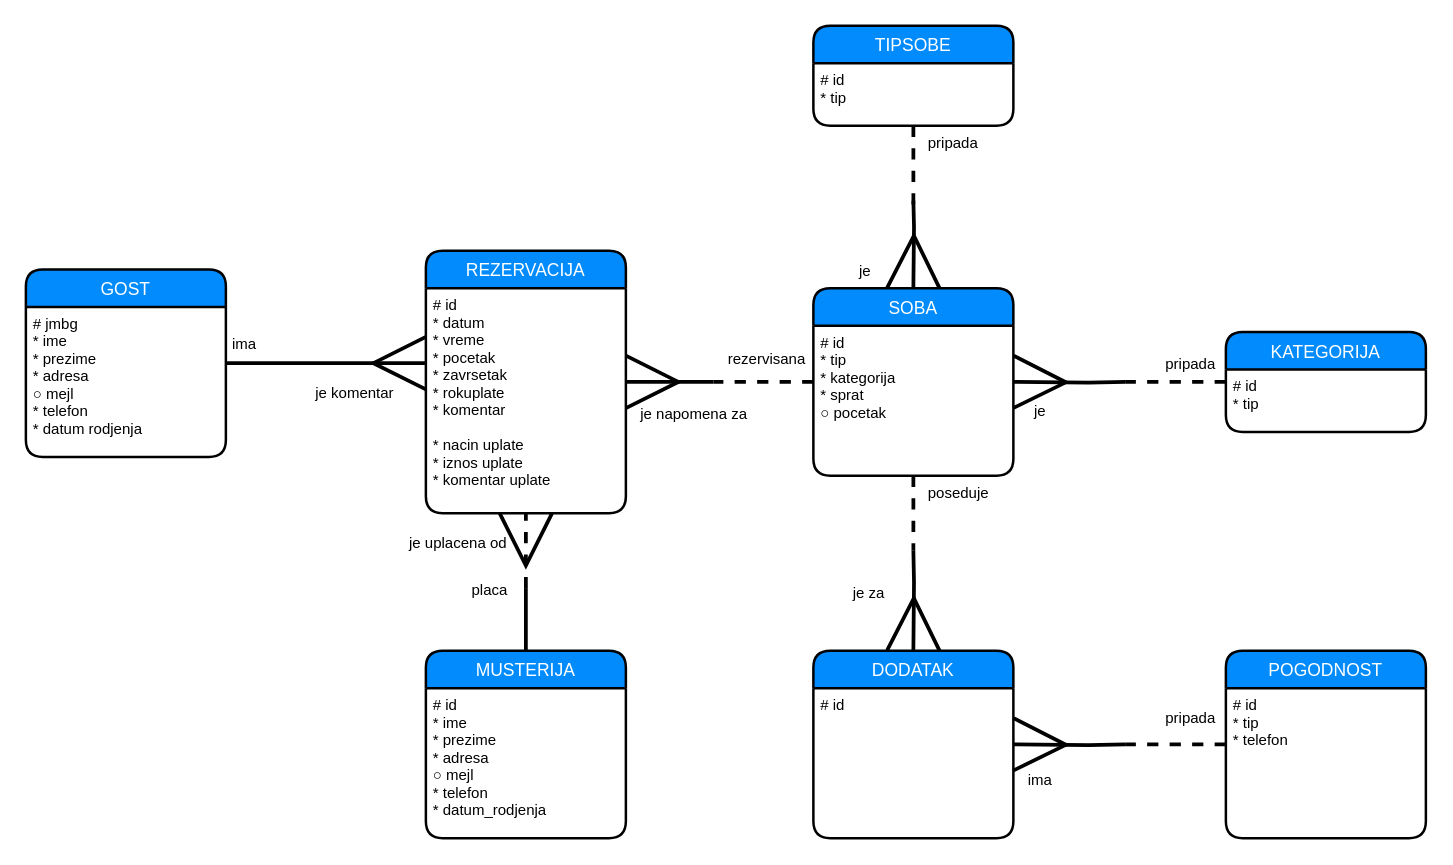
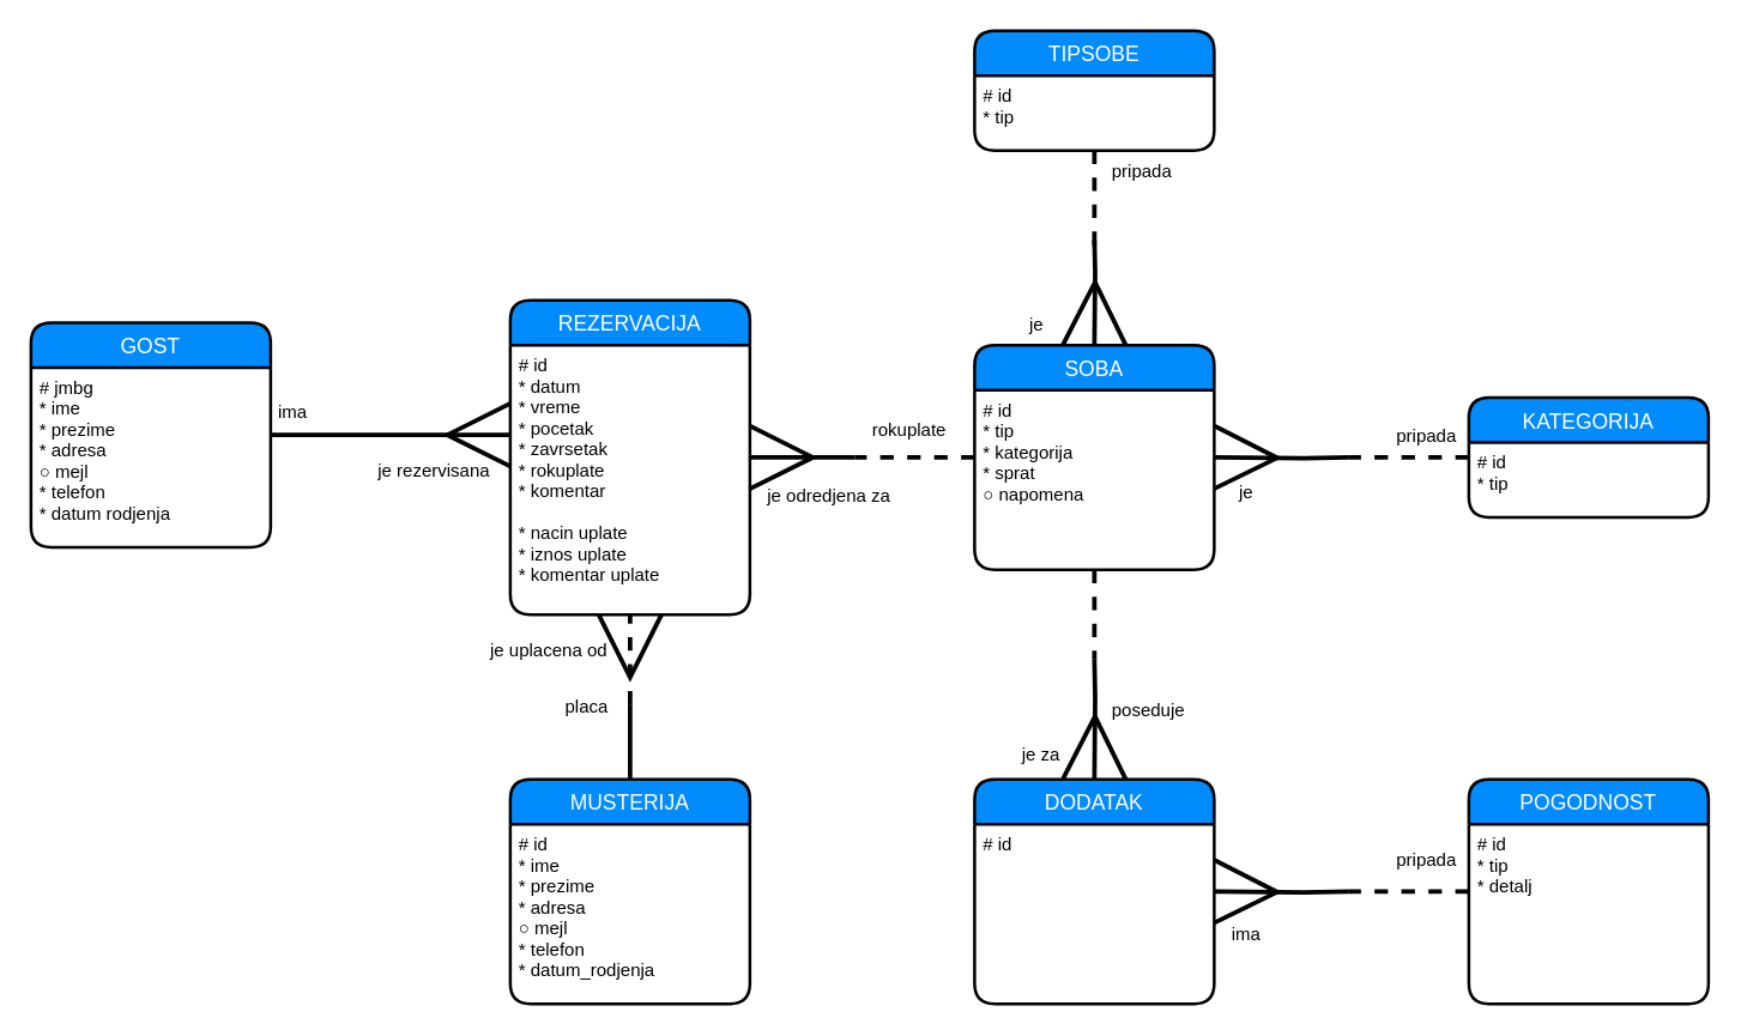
- <mxCell id="4" value="# id&#10;* tip&#10;* kategorija&#10;* sprat&#10;○ pocetak&#10;" style="align=left;strokeColor=none;fillColor=none;spacingLeft=4;fontSize=12;verticalAlign=top;resizable=0;rotatable=0;part=1;" parent="3" vertex="1"><mxGeometry y="30" width="160" height="120" as="geometry" /></mxCell>
+ <mxCell id="4" value="# id&#10;* tip&#10;* kategorija&#10;* sprat&#10;○ napomena&#10;" style="align=left;strokeColor=none;fillColor=none;spacingLeft=4;fontSize=12;verticalAlign=top;resizable=0;rotatable=0;part=1;" parent="3" vertex="1"><mxGeometry y="30" width="160" height="120" as="geometry" /></mxCell>
- <mxCell id="27" value="&lt;font color=&quot;#00000000&quot;&gt;rezervisana&lt;/font&gt;" style="text;whiteSpace=wrap;html=1;fontColor=#FFFFFF;" parent="1" vertex="1"><mxGeometry x="580" y="273" width="70" height="27" as="geometry" /></mxCell>
+ <mxCell id="27" value="&lt;font color=&quot;#00000000&quot;&gt;rokuplate&lt;/font&gt;" style="text;whiteSpace=wrap;html=1;fontColor=#FFFFFF;" parent="1" vertex="1"><mxGeometry x="580" y="273" width="70" height="27" as="geometry" /></mxCell>
- <mxCell id="24" value="&lt;font color=&quot;#00000000&quot;&gt;je komentar&lt;br&gt;&lt;/font&gt;" style="text;whiteSpace=wrap;html=1;fontColor=#FFFFFF;" parent="1" vertex="1"><mxGeometry x="250" y="300" width="80" height="30" as="geometry" /></mxCell>
+ <mxCell id="24" value="&lt;font color=&quot;#00000000&quot;&gt;je rezervisana&lt;br&gt;&lt;/font&gt;" style="text;whiteSpace=wrap;html=1;fontColor=#FFFFFF;" parent="1" vertex="1"><mxGeometry x="250" y="300" width="80" height="30" as="geometry" /></mxCell>
- <mxCell id="28" value="&lt;font color=&quot;#00000000&quot;&gt;je napomena za&lt;br&gt;&lt;/font&gt;" style="text;whiteSpace=wrap;html=1;fontColor=#FFFFFF;" parent="1" vertex="1"><mxGeometry x="510" y="316.5" width="90" height="27" as="geometry" /></mxCell>
+ <mxCell id="28" value="&lt;font color=&quot;#00000000&quot;&gt;je odredjena za&lt;br&gt;&lt;/font&gt;" style="text;whiteSpace=wrap;html=1;fontColor=#FFFFFF;" parent="1" vertex="1"><mxGeometry x="510" y="316.5" width="90" height="27" as="geometry" /></mxCell>
- <mxCell id="29" value="&lt;font color=&quot;#00000000&quot;&gt;poseduje&lt;/font&gt;" style="text;whiteSpace=wrap;html=1;fontColor=#FFFFFF;" parent="1" vertex="1"><mxGeometry x="740" y="380" width="70" height="27" as="geometry" /></mxCell>
+ <mxCell id="29" value="&lt;font color=&quot;#00000000&quot;&gt;poseduje&lt;/font&gt;" style="text;whiteSpace=wrap;html=1;fontColor=#FFFFFF;" parent="1" vertex="1"><mxGeometry x="740" y="460" width="70" height="27" as="geometry" /></mxCell>
- <mxCell id="30" value="&lt;font color=&quot;#00000000&quot;&gt;je za&lt;br&gt;&lt;/font&gt;" style="text;whiteSpace=wrap;html=1;fontColor=#FFFFFF;" parent="1" vertex="1"><mxGeometry x="680" y="460" width="30" height="27" as="geometry" /></mxCell>
+ <mxCell id="30" value="&lt;font color=&quot;#00000000&quot;&gt;je za&lt;br&gt;&lt;/font&gt;" style="text;whiteSpace=wrap;html=1;fontColor=#FFFFFF;" parent="1" vertex="1"><mxGeometry x="680" y="490" width="30" height="27" as="geometry" /></mxCell>
- <mxCell id="22" value="# id&#10;* tip&#10;* telefon&#10;&#10;" style="align=left;strokeColor=none;fillColor=none;spacingLeft=4;fontSize=12;verticalAlign=top;resizable=0;rotatable=0;part=1;" parent="21" vertex="1"><mxGeometry y="30" width="160" height="120" as="geometry" /></mxCell>
+ <mxCell id="22" value="# id&#10;* tip&#10;* detalj&#10;&#10;" style="align=left;strokeColor=none;fillColor=none;spacingLeft=4;fontSize=12;verticalAlign=top;resizable=0;rotatable=0;part=1;" parent="21" vertex="1"><mxGeometry y="30" width="160" height="120" as="geometry" /></mxCell>
